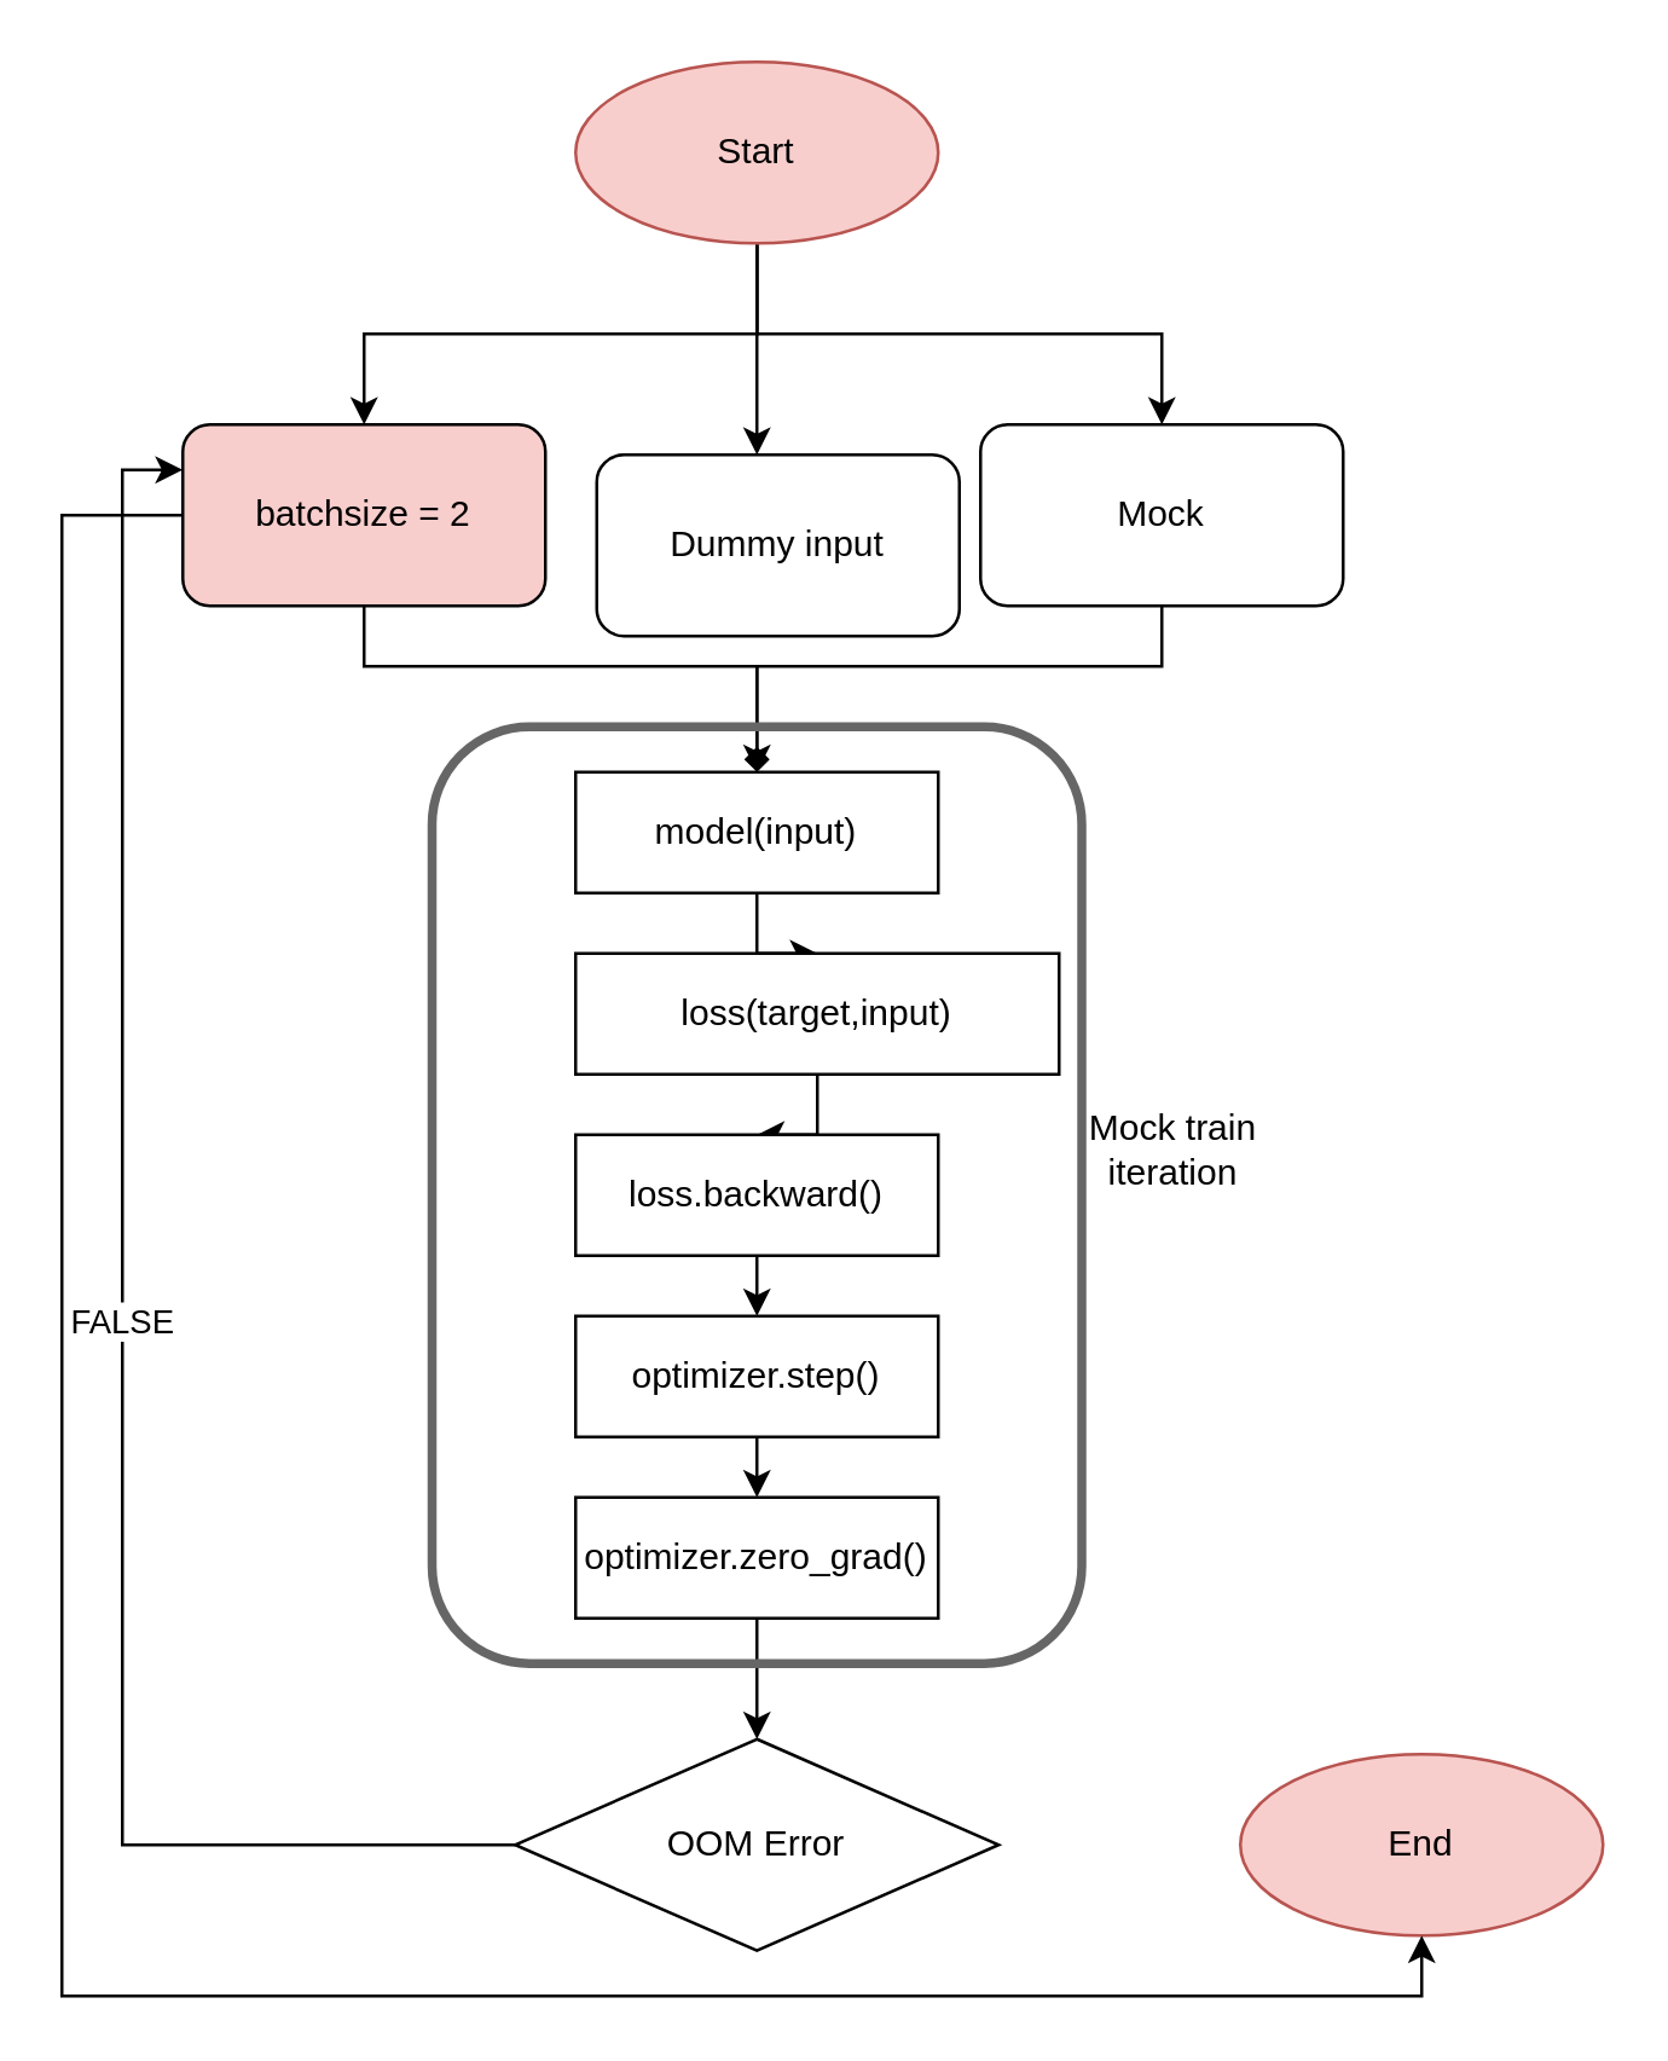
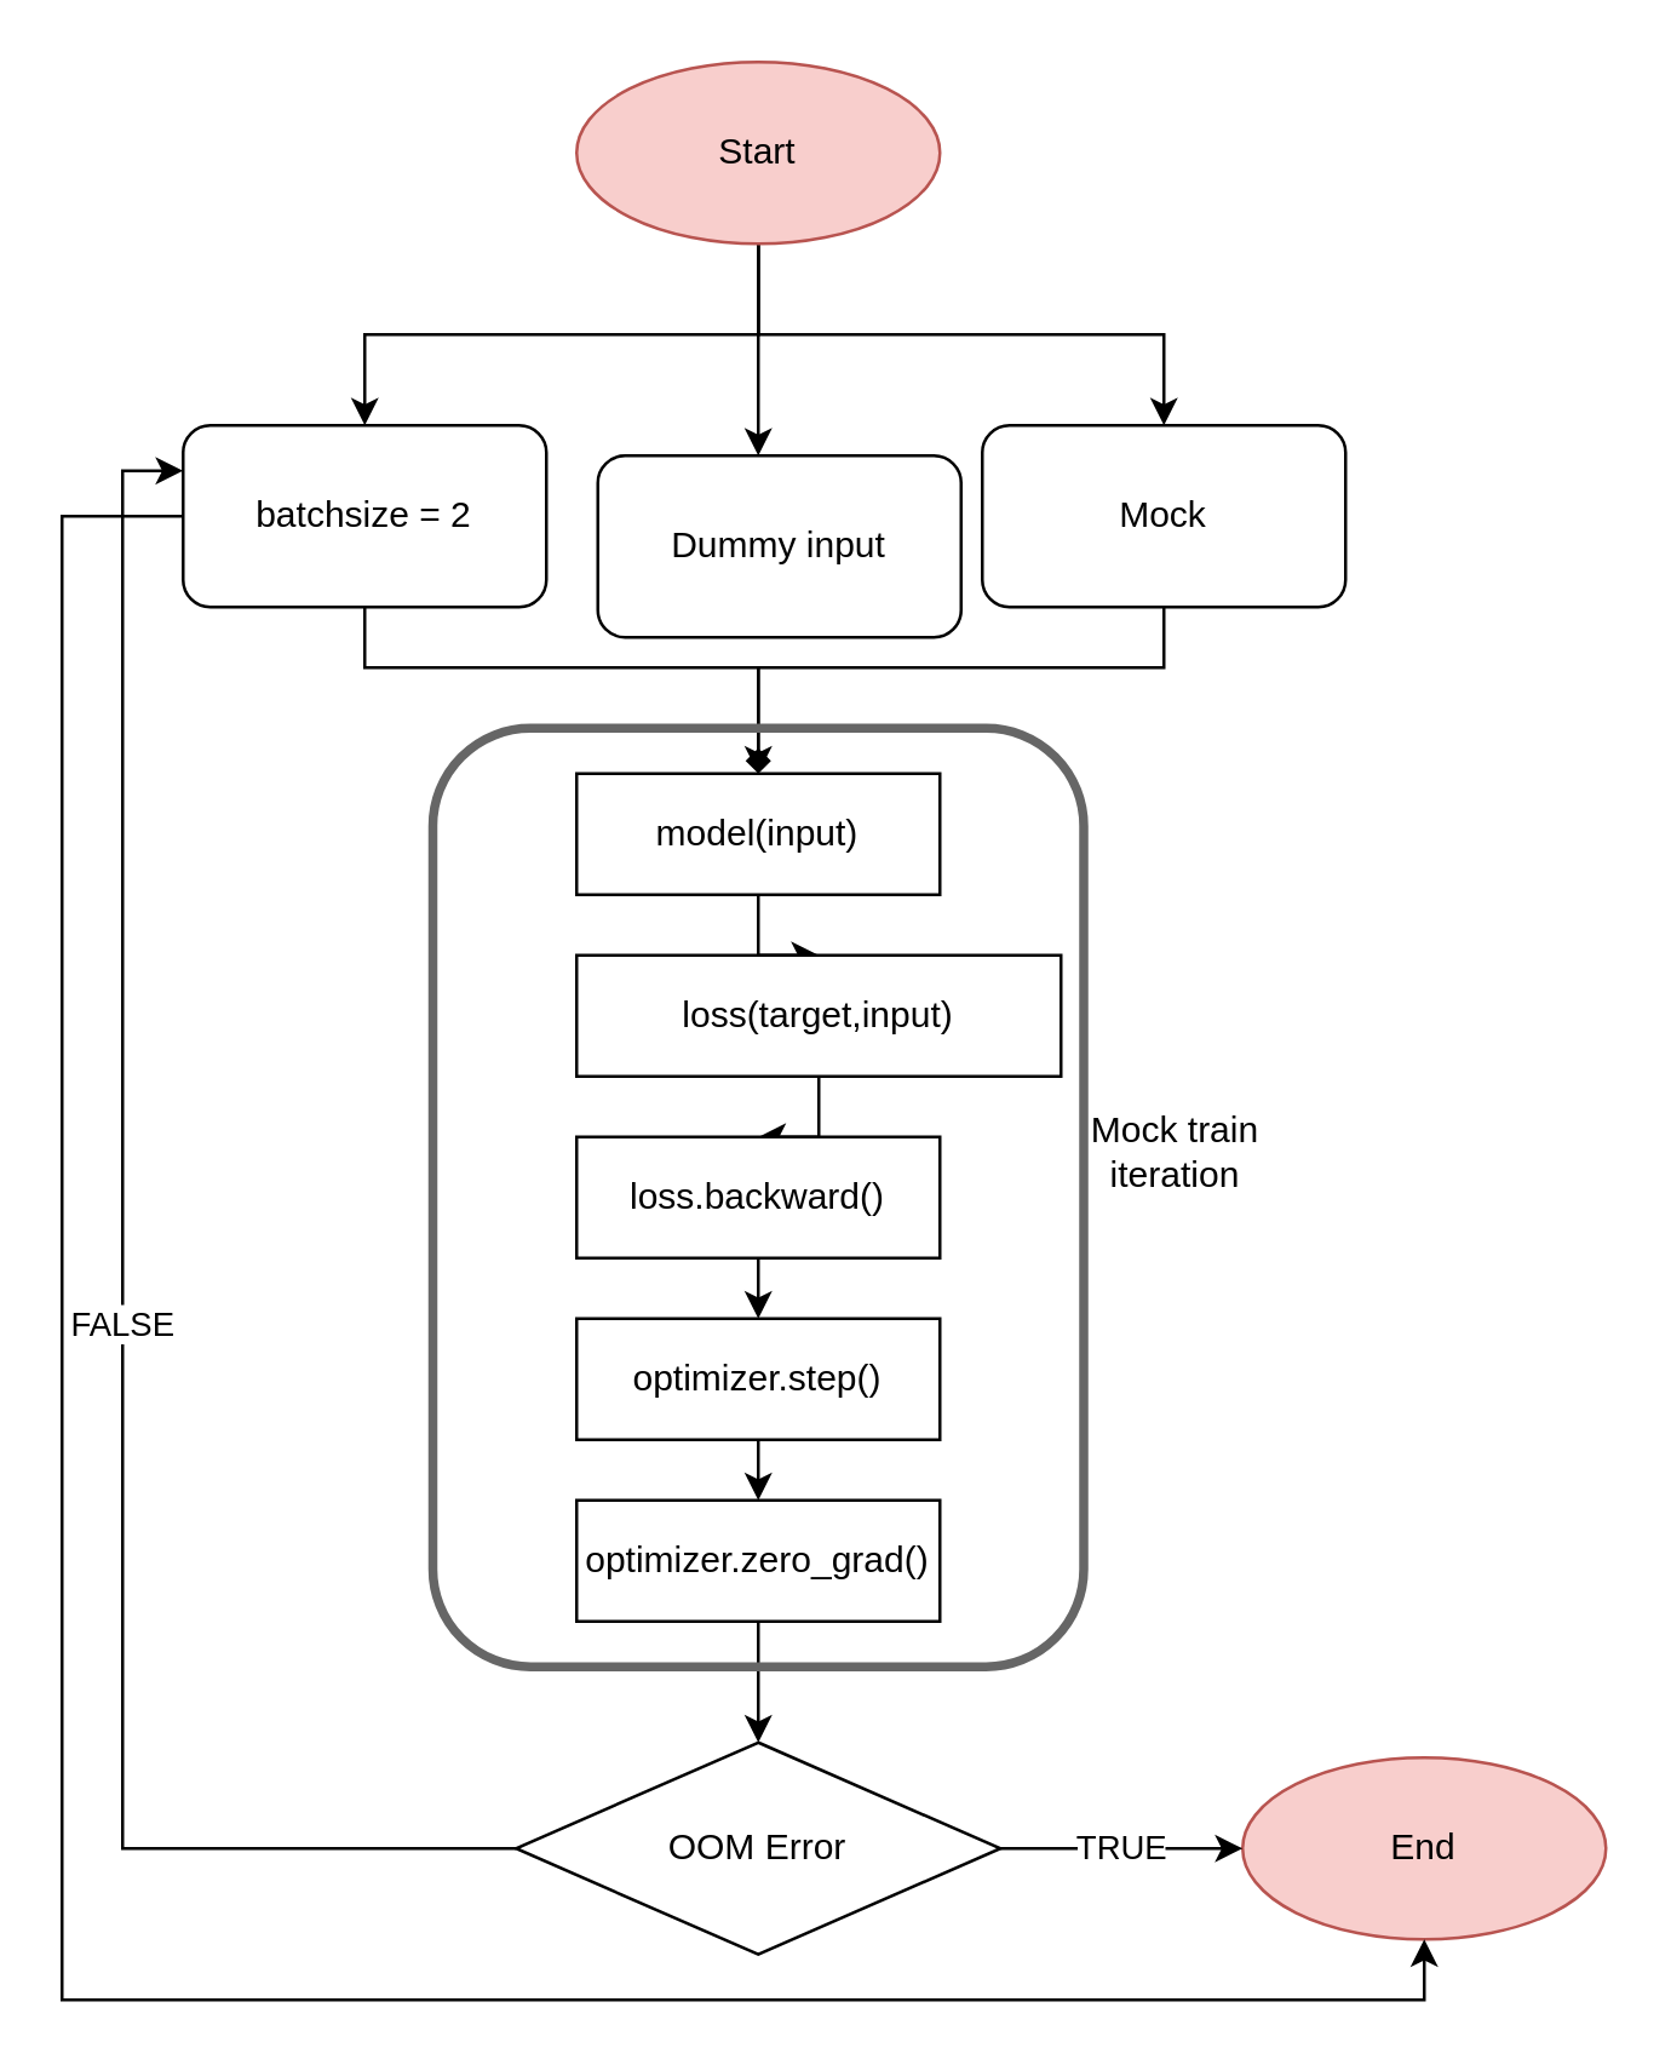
- <mxCell id="12" value="batchsize = 2" style="rounded=1;whiteSpace=wrap;html=1;fillColor=#f8cecc;" vertex="1" parent="1"><mxGeometry x="60" y="140" width="120" height="60" as="geometry" /></mxCell>
+ <mxCell id="12" value="batchsize = 2" style="rounded=1;whiteSpace=wrap;html=1;" vertex="1" parent="1"><mxGeometry x="60" y="140" width="120" height="60" as="geometry" /></mxCell>
+ <mxCell id="8" value="TRUE" style="edgeStyle=orthogonalEdgeStyle;rounded=0;orthogonalLoop=1;jettySize=auto;html=1;" edge="1" parent="1" source="9" target="6"><mxGeometry relative="1" as="geometry" /></mxCell>
